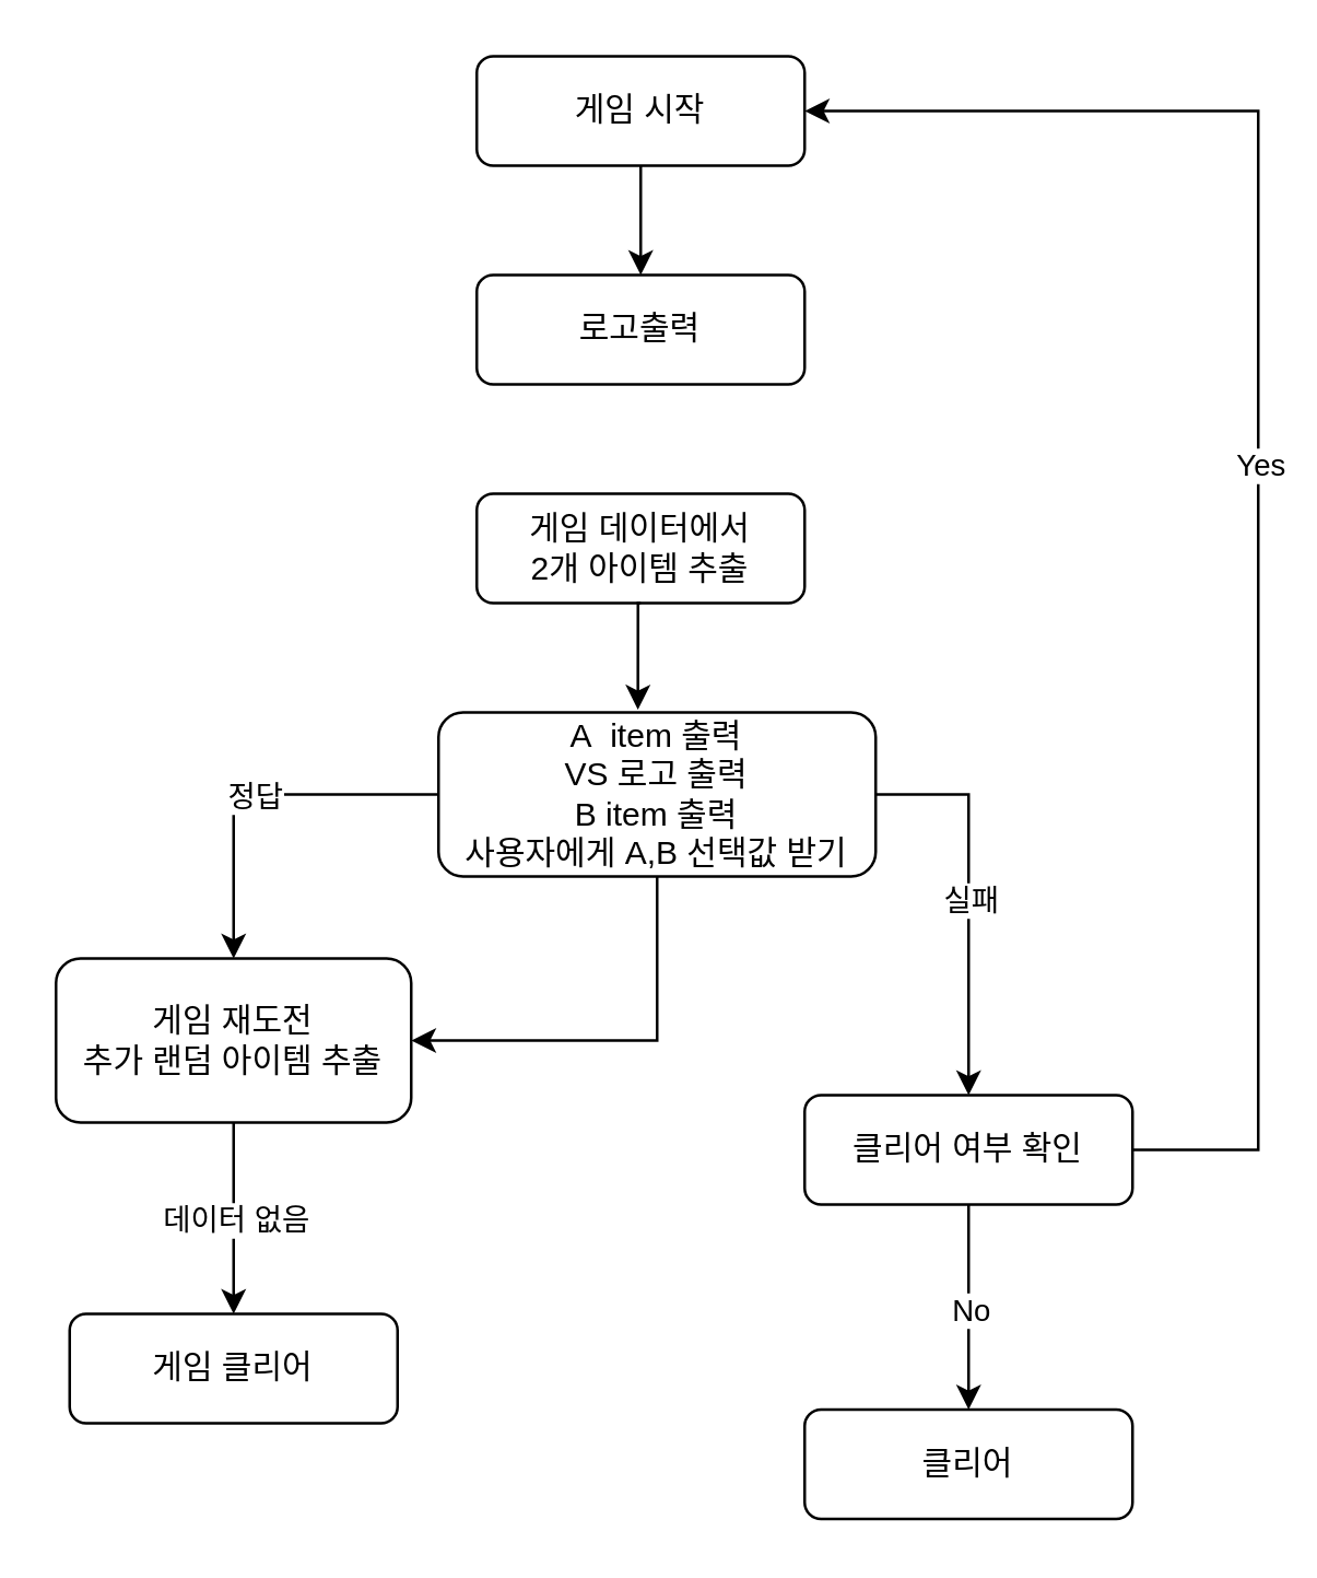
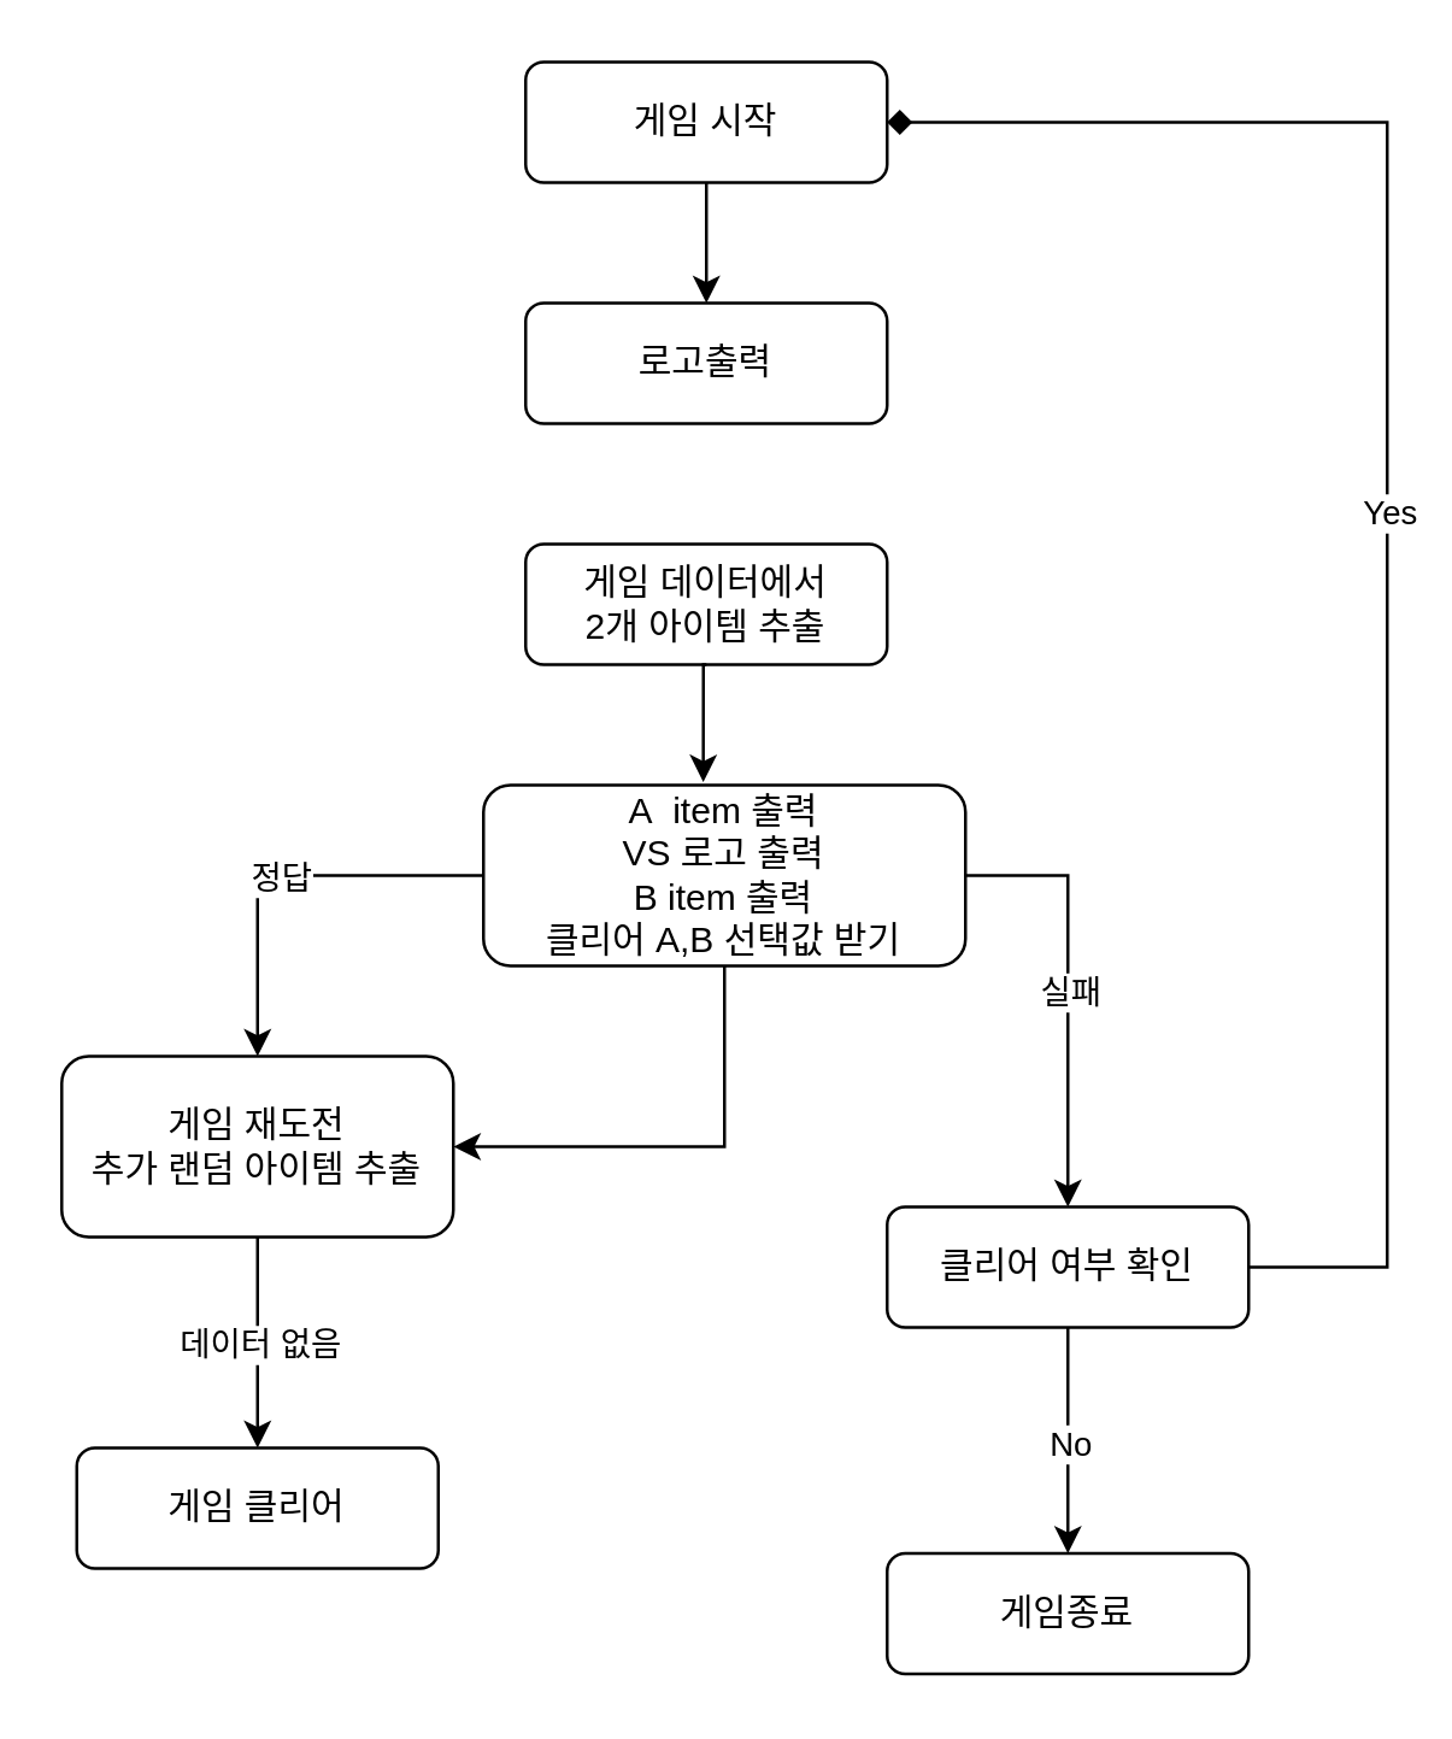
- <mxCell id="13" value="" style="endArrow=classic;html=1;rounded=0;exitX=1;exitY=0.5;exitDx=0;exitDy=0;entryX=1;entryY=0.5;entryDx=0;entryDy=0;" edge="1" parent="1" source="12" target="2"><mxGeometry relative="1" as="geometry"><mxPoint x="430" y="430" as="sourcePoint" /><mxPoint x="530" y="430" as="targetPoint" /><Array as="points"><mxPoint x="460" y="420" /><mxPoint x="460" y="40" /></Array></mxGeometry></mxCell>
+ <mxCell id="13" value="" style="endArrow=diamond;html=1;rounded=0;exitX=1;exitY=0.5;exitDx=0;exitDy=0;entryX=1;entryY=0.5;entryDx=0;entryDy=0;" edge="1" parent="1" source="12" target="2"><mxGeometry relative="1" as="geometry"><mxPoint x="430" y="430" as="sourcePoint" /><mxPoint x="530" y="430" as="targetPoint" /><Array as="points"><mxPoint x="460" y="420" /><mxPoint x="460" y="40" /></Array></mxGeometry></mxCell>
- <mxCell id="6" value="A&amp;nbsp; item 출력&lt;br&gt;VS 로고 출력&lt;br&gt;B item 출력&lt;br&gt;사용자에게 A,B 선택값 받기" style="rounded=1;whiteSpace=wrap;html=1;fontSize=12;glass=0;strokeWidth=1;shadow=0;" vertex="1" parent="1"><mxGeometry x="160" y="260" width="160" height="60" as="geometry" /></mxCell>
+ <mxCell id="6" value="A&amp;nbsp; item 출력&lt;br&gt;VS 로고 출력&lt;br&gt;B item 출력&lt;br&gt;클리어 A,B 선택값 받기" style="rounded=1;whiteSpace=wrap;html=1;fontSize=12;glass=0;strokeWidth=1;shadow=0;" vertex="1" parent="1"><mxGeometry x="160" y="260" width="160" height="60" as="geometry" /></mxCell>
- <mxCell id="17" value="클리어" style="rounded=1;whiteSpace=wrap;html=1;fontSize=12;glass=0;strokeWidth=1;shadow=0;" vertex="1" parent="1"><mxGeometry x="294" y="515" width="120" height="40" as="geometry" /></mxCell>
+ <mxCell id="17" value="게임종료" style="rounded=1;whiteSpace=wrap;html=1;fontSize=12;glass=0;strokeWidth=1;shadow=0;" vertex="1" parent="1"><mxGeometry x="294" y="515" width="120" height="40" as="geometry" /></mxCell>
